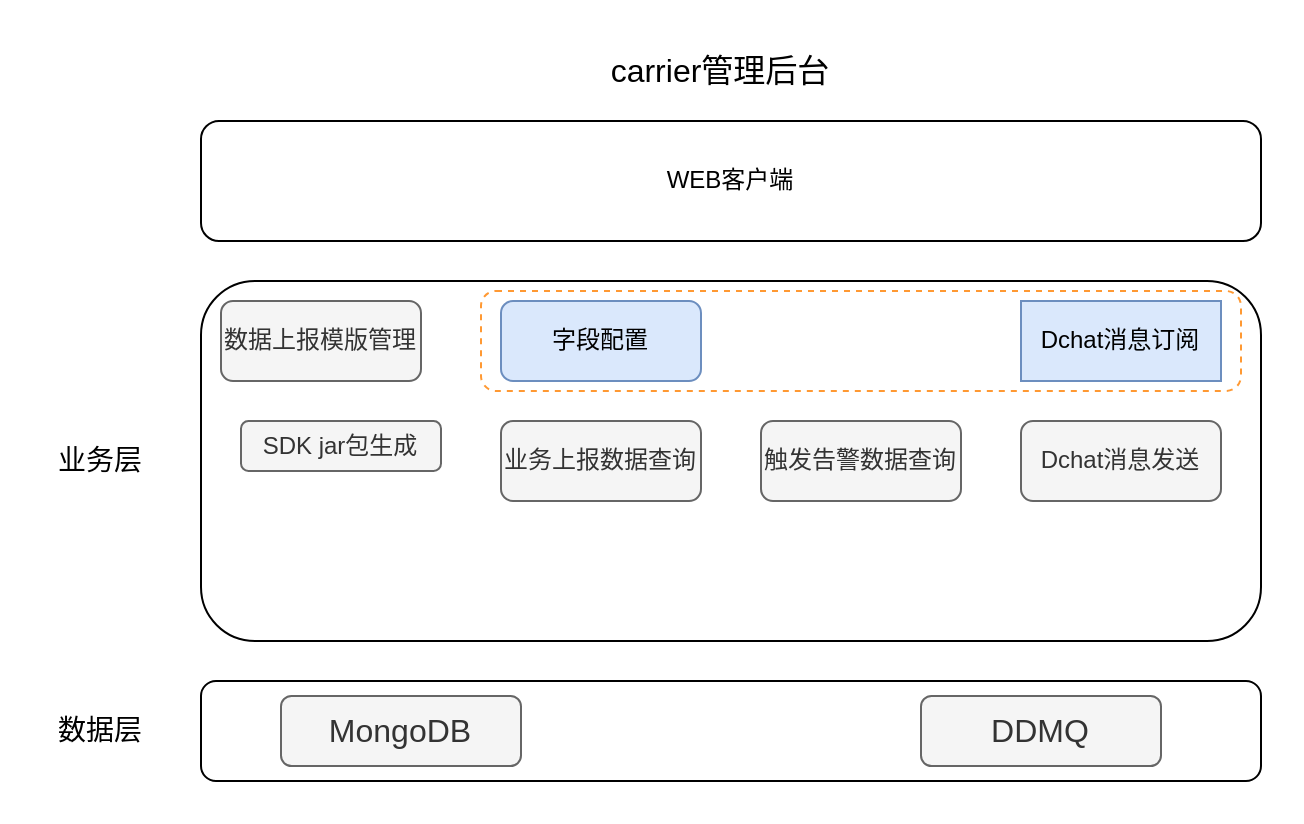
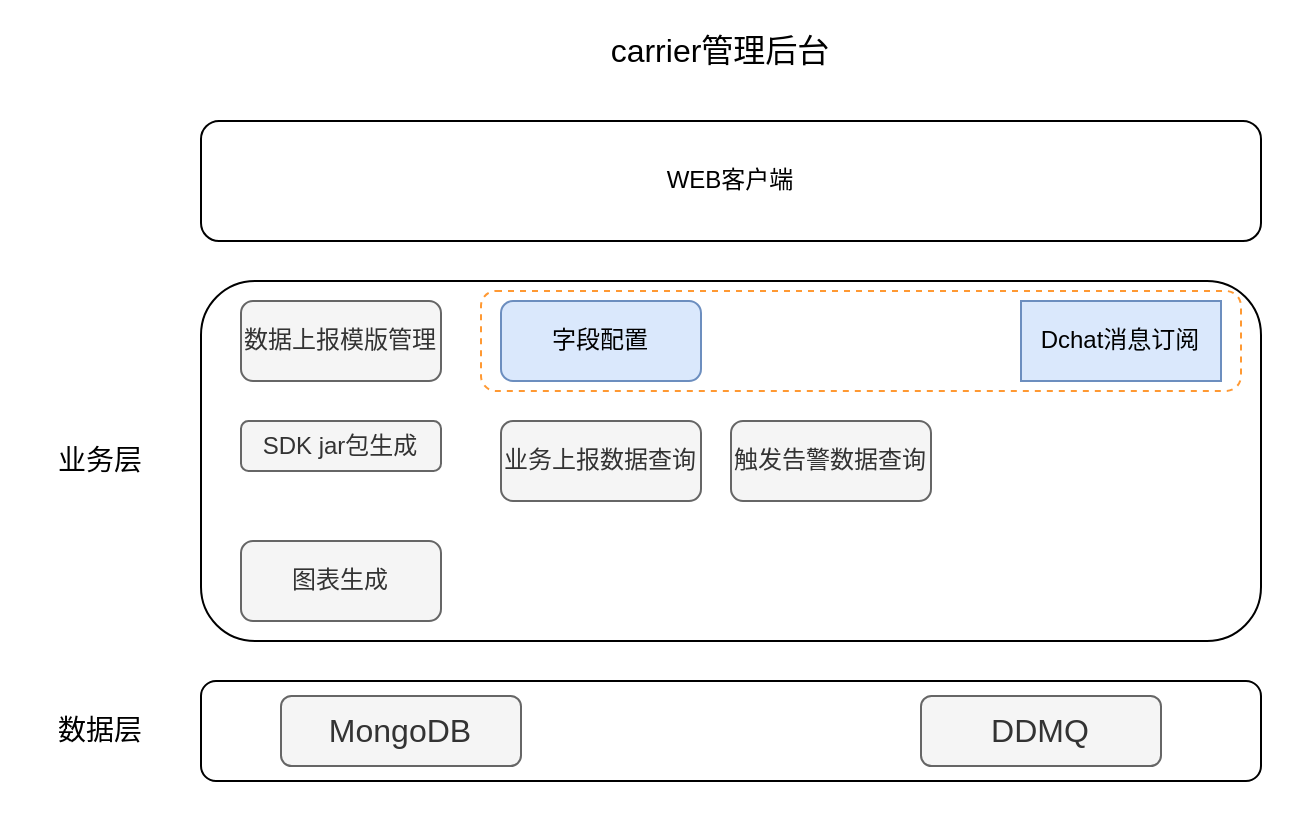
- <mxCell id="14" value="carrier管理后台" style="text;html=1;strokeColor=none;fillColor=none;align=center;verticalAlign=middle;whiteSpace=wrap;rounded=0;fontSize=16;" parent="1" vertex="1"><mxGeometry x="270" y="20" width="180" height="30" as="geometry" /></mxCell>
+ <mxCell id="14" value="carrier管理后台" style="text;html=1;strokeColor=none;fillColor=none;align=center;verticalAlign=middle;whiteSpace=wrap;rounded=0;fontSize=16;" parent="1" vertex="1"><mxGeometry x="270" y="10" width="180" height="30" as="geometry" /></mxCell>
- <mxCell id="6" value="数据上报模版管理" style="rounded=1;whiteSpace=wrap;html=1;fillColor=#f5f5f5;fontColor=#333333;strokeColor=#666666;" parent="1" vertex="1"><mxGeometry x="110" y="150" width="100" height="40" as="geometry" /></mxCell>
+ <mxCell id="6" value="数据上报模版管理" style="rounded=1;whiteSpace=wrap;html=1;fillColor=#f5f5f5;fontColor=#333333;strokeColor=#666666;" parent="1" vertex="1"><mxGeometry x="120" y="150" width="100" height="40" as="geometry" /></mxCell>
- <mxCell id="10" value="触发告警数据查询" style="rounded=1;whiteSpace=wrap;html=1;fillColor=#f5f5f5;fontColor=#333333;strokeColor=#666666;" parent="1" vertex="1"><mxGeometry x="380" y="210" width="100" height="40" as="geometry" /></mxCell>
+ <mxCell id="10" value="触发告警数据查询" style="rounded=1;whiteSpace=wrap;html=1;fillColor=#f5f5f5;fontColor=#333333;strokeColor=#666666;" parent="1" vertex="1"><mxGeometry x="365" y="210" width="100" height="40" as="geometry" /></mxCell>
- <mxCell id="9" value="Dchat消息发送" style="rounded=1;whiteSpace=wrap;html=1;fillColor=#f5f5f5;fontColor=#333333;strokeColor=#666666;" parent="1" vertex="1"><mxGeometry x="510" y="210" width="100" height="40" as="geometry" /></mxCell>
+ <mxCell id="18" value="图表生成" style="rounded=1;whiteSpace=wrap;html=1;fillColor=#f5f5f5;fontColor=#333333;strokeColor=#666666;" parent="1" vertex="1"><mxGeometry x="120" y="270" width="100" height="40" as="geometry" /></mxCell>
